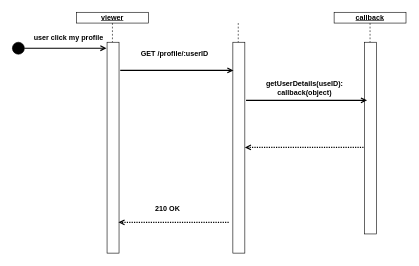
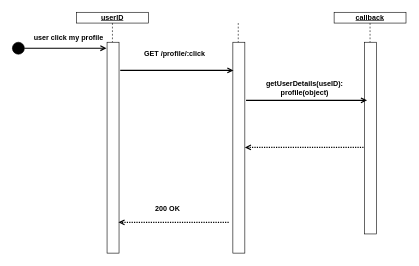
- <mxCell id="3" value="&lt;div style='width: 117.0px;height:auto;word-break: break-word;'&gt;&lt;div align=&quot;center&quot;&gt;&lt;span style=&quot;font-size: 12px; font-family: Arial; white-space: pre-wrap; font-weight: bold; text-decoration: underline; line-height: 14px; color: rgb(0, 0, 0);&quot;&gt;viewer&lt;/span&gt;&lt;/div&gt;&lt;/div&gt;" style="shape=rect;shadow=0;strokeWidth=1;fillColor=#FFFFFF;strokeColor=#000000;opacity=100.0;html=1;nl2Br=0;verticalAlign=top;align=center;spacingLeft=0.0;spacingRight=0;spacingTop=-5.0;spacingBottom=2;whiteSpace=wrap;gliffyId=1;" vertex="1" parent="2"><mxGeometry width="120" height="18" as="geometry" /></mxCell>
+ <mxCell id="3" value="&lt;div style='width: 117.0px;height:auto;word-break: break-word;'&gt;&lt;div align=&quot;center&quot;&gt;&lt;span style=&quot;font-size: 12px; font-family: Arial; white-space: pre-wrap; font-weight: bold; text-decoration: underline; line-height: 14px; color: rgb(0, 0, 0);&quot;&gt;userID&lt;/span&gt;&lt;/div&gt;&lt;/div&gt;" style="shape=rect;shadow=0;strokeWidth=1;fillColor=#FFFFFF;strokeColor=#000000;opacity=100.0;html=1;nl2Br=0;verticalAlign=top;align=center;spacingLeft=0.0;spacingRight=0;spacingTop=-5.0;spacingBottom=2;whiteSpace=wrap;gliffyId=1;" vertex="1" parent="2"><mxGeometry width="120" height="18" as="geometry" /></mxCell>
- <mxCell id="16" value="&lt;div style=&quot;width: 159.0px ; height: auto ; word-break: break-word&quot;&gt;&lt;div align=&quot;center&quot;&gt;&lt;span style=&quot;font-size: 12px ; font-family: &amp;#34;arial&amp;#34; ; white-space: pre-wrap ; font-weight: bold ; line-height: 14px ; color: rgb(0 , 0 , 0)&quot;&gt;GET /profile/:userID&lt;/span&gt;&lt;/div&gt;&lt;/div&gt;" style="text;html=1;nl2Br=0;html=1;nl2Br=0;verticalAlign=middle;align=center;spacingLeft=0.0;spacingRight=0;whiteSpace=wrap;gliffyId=27;" vertex="1" parent="1"><mxGeometry x="210" y="76" width="162" height="28" as="geometry" /></mxCell>
+ <mxCell id="16" value="&lt;div style=&quot;width: 159.0px ; height: auto ; word-break: break-word&quot;&gt;&lt;div align=&quot;center&quot;&gt;&lt;span style=&quot;font-size: 12px ; font-family: &amp;#34;arial&amp;#34; ; white-space: pre-wrap ; font-weight: bold ; line-height: 14px ; color: rgb(0 , 0 , 0)&quot;&gt;GET /profile/:click&lt;/span&gt;&lt;/div&gt;&lt;/div&gt;" style="text;html=1;nl2Br=0;html=1;nl2Br=0;verticalAlign=middle;align=center;spacingLeft=0.0;spacingRight=0;whiteSpace=wrap;gliffyId=27;" vertex="1" parent="1"><mxGeometry x="210" y="76" width="162" height="28" as="geometry" /></mxCell>
- <mxCell id="19" value="&lt;div style=&quot;width: 197.0px ; height: auto ; word-break: break-word&quot;&gt;&lt;div align=&quot;center&quot;&gt;&lt;span style=&quot;font-size: 12px ; font-family: &amp;#34;arial&amp;#34; ; white-space: pre-wrap ; font-weight: bold ; line-height: 14px ; color: rgb(0 , 0 , 0)&quot;&gt;getUserDetails(useID):&lt;/span&gt;&lt;/div&gt;&lt;div align=&quot;center&quot;&gt;&lt;span style=&quot;font-size: 12px ; font-family: &amp;#34;arial&amp;#34; ; white-space: pre-wrap ; font-weight: bold ; line-height: 14px ; color: rgb(0 , 0 , 0)&quot;&gt;callback(object)&lt;/span&gt;&lt;/div&gt;&lt;/div&gt;" style="text;html=1;nl2Br=0;html=1;nl2Br=0;verticalAlign=middle;align=center;spacingLeft=0.0;spacingRight=0;whiteSpace=wrap;gliffyId=35;" vertex="1" parent="1"><mxGeometry x="408" y="140" width="200" height="14" as="geometry" /></mxCell>
+ <mxCell id="19" value="&lt;div style=&quot;width: 197.0px ; height: auto ; word-break: break-word&quot;&gt;&lt;div align=&quot;center&quot;&gt;&lt;span style=&quot;font-size: 12px ; font-family: &amp;#34;arial&amp;#34; ; white-space: pre-wrap ; font-weight: bold ; line-height: 14px ; color: rgb(0 , 0 , 0)&quot;&gt;getUserDetails(useID):&lt;/span&gt;&lt;/div&gt;&lt;div align=&quot;center&quot;&gt;&lt;span style=&quot;font-size: 12px ; font-family: &amp;#34;arial&amp;#34; ; white-space: pre-wrap ; font-weight: bold ; line-height: 14px ; color: rgb(0 , 0 , 0)&quot;&gt;profile(object)&lt;/span&gt;&lt;/div&gt;&lt;/div&gt;" style="text;html=1;nl2Br=0;html=1;nl2Br=0;verticalAlign=middle;align=center;spacingLeft=0.0;spacingRight=0;whiteSpace=wrap;gliffyId=35;" vertex="1" parent="1"><mxGeometry x="408" y="140" width="200" height="14" as="geometry" /></mxCell>
- <mxCell id="22" value="&lt;div style=&quot;width: 147.0px ; height: auto ; word-break: break-word&quot;&gt;&lt;div align=&quot;center&quot;&gt;&lt;span style=&quot;font-size: 12px ; font-family: &amp;#34;arial&amp;#34; ; white-space: pre-wrap ; font-weight: bold ; line-height: 14px ; color: rgb(0 , 0 , 0)&quot;&gt;210 OK &lt;/span&gt;&lt;/div&gt;&lt;/div&gt;" style="text;html=1;nl2Br=0;html=1;nl2Br=0;verticalAlign=middle;align=center;spacingLeft=0.0;spacingRight=0;whiteSpace=wrap;gliffyId=57;" vertex="1" parent="1"><mxGeometry x="206" y="334" width="150" height="28" as="geometry" /></mxCell>
+ <mxCell id="22" value="&lt;div style=&quot;width: 147.0px ; height: auto ; word-break: break-word&quot;&gt;&lt;div align=&quot;center&quot;&gt;&lt;span style=&quot;font-size: 12px ; font-family: &amp;#34;arial&amp;#34; ; white-space: pre-wrap ; font-weight: bold ; line-height: 14px ; color: rgb(0 , 0 , 0)&quot;&gt;200 OK &lt;/span&gt;&lt;/div&gt;&lt;/div&gt;" style="text;html=1;nl2Br=0;html=1;nl2Br=0;verticalAlign=middle;align=center;spacingLeft=0.0;spacingRight=0;whiteSpace=wrap;gliffyId=57;" vertex="1" parent="1"><mxGeometry x="206" y="334" width="150" height="28" as="geometry" /></mxCell>
